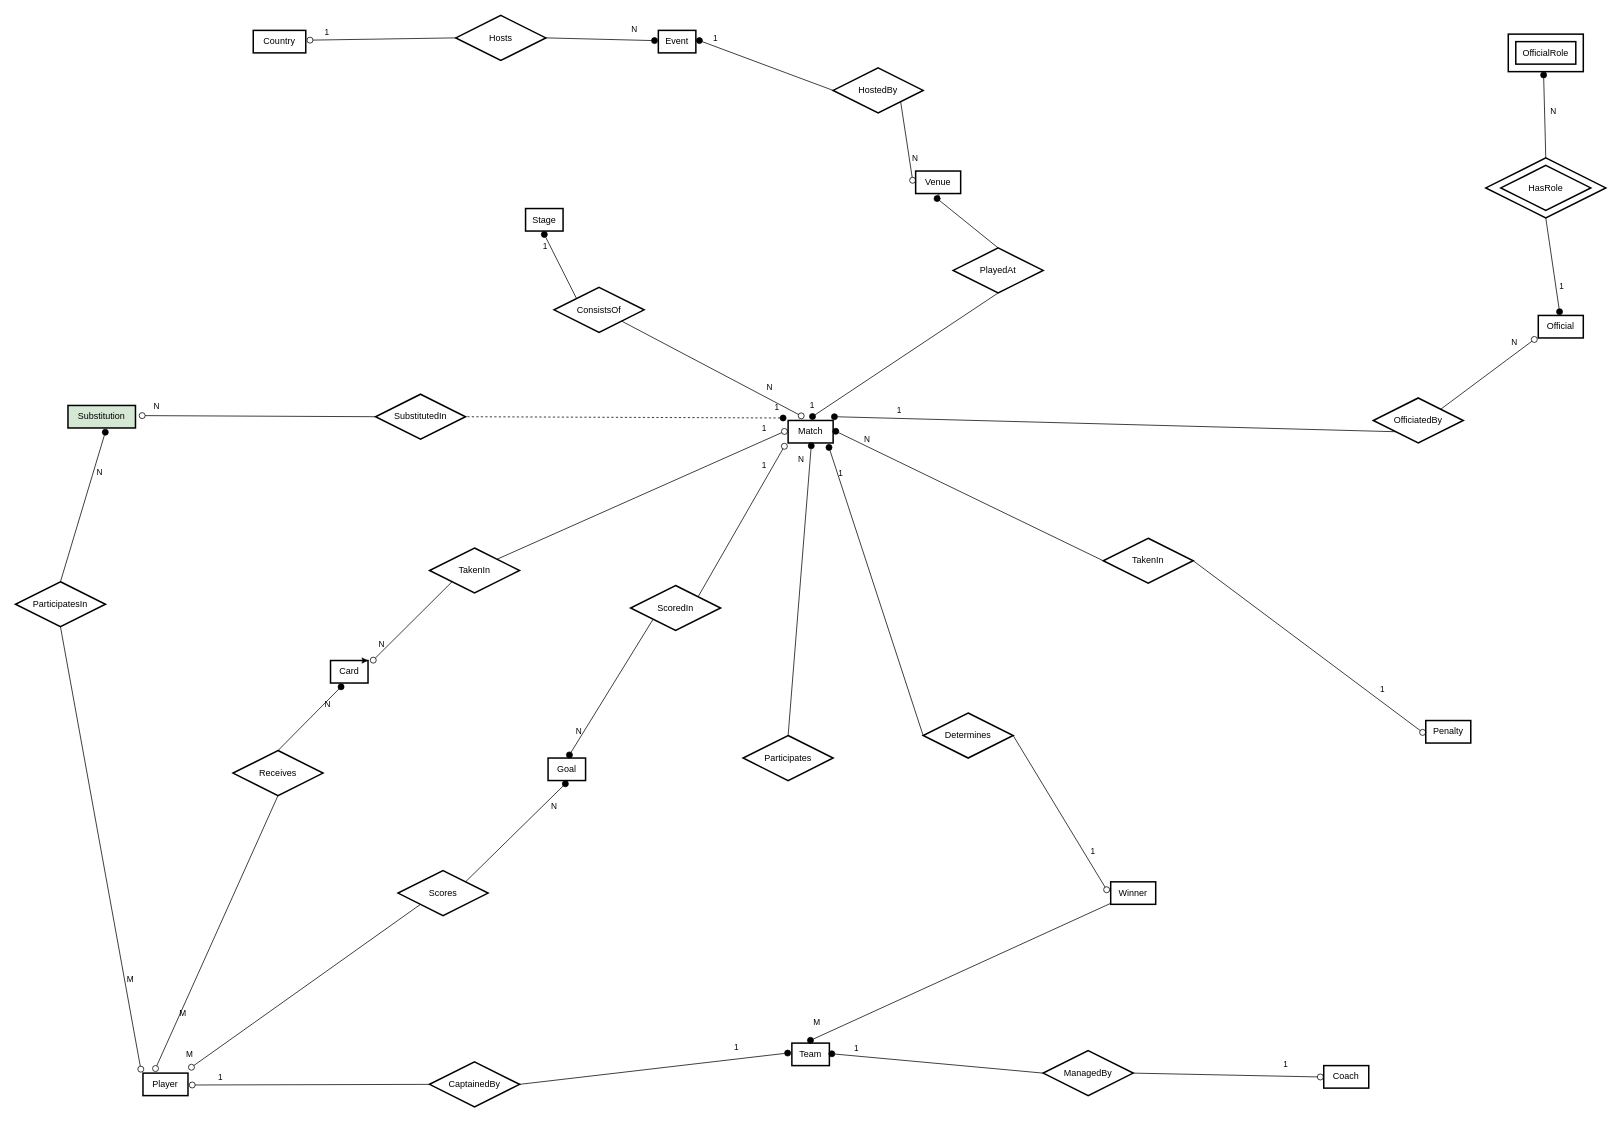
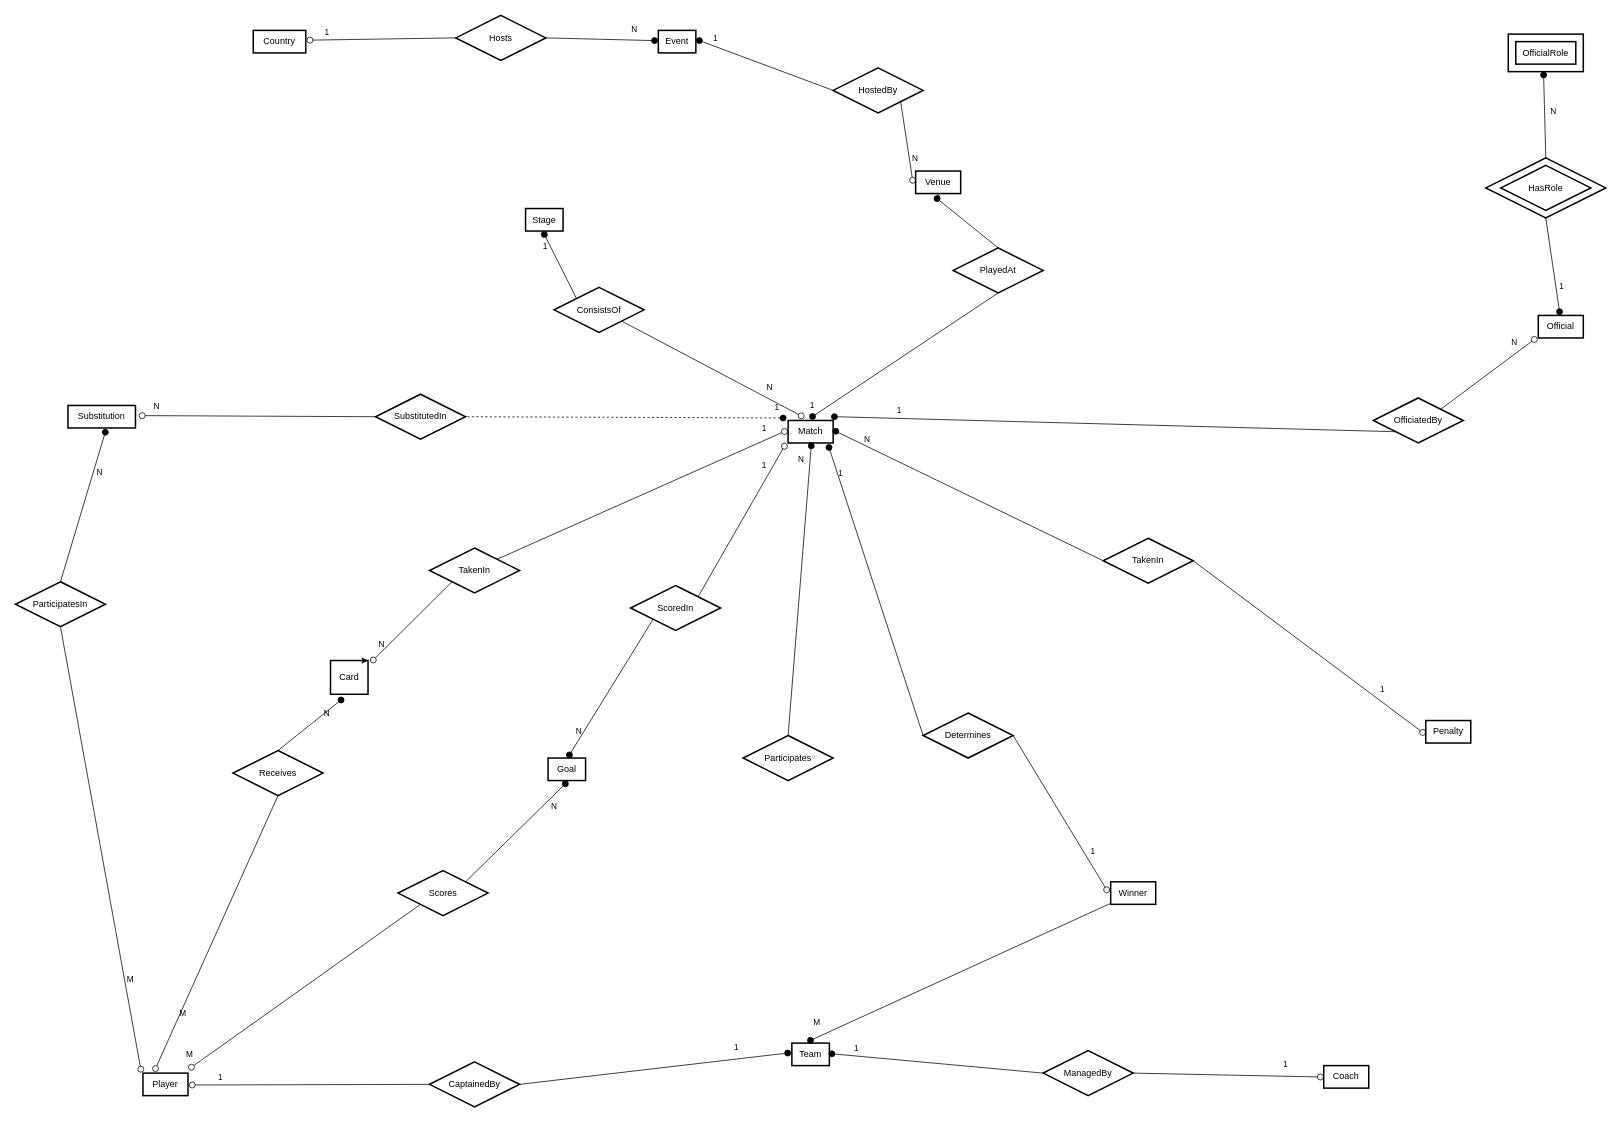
- <mxCell id="13" value="Substitution" style="whiteSpace=wrap;html=1;strokeWidth=2;fillColor=#d5e8d4;" vertex="1" parent="1"><mxGeometry x="90" y="540" width="90" height="30" as="geometry" /></mxCell>
+ <mxCell id="13" value="Substitution" style="whiteSpace=wrap;html=1;strokeWidth=2;" vertex="1" parent="1"><mxGeometry x="90" y="540" width="90" height="30" as="geometry" /></mxCell>
- <mxCell id="12" value="Card" style="whiteSpace=wrap;html=1;strokeWidth=2;" vertex="1" parent="1"><mxGeometry x="440" y="880" width="50" height="30" as="geometry" /></mxCell>
+ <mxCell id="12" value="Card" style="whiteSpace=wrap;html=1;strokeWidth=2;" vertex="1" parent="1"><mxGeometry x="440" y="880" width="50" height="45" as="geometry" /></mxCell>
